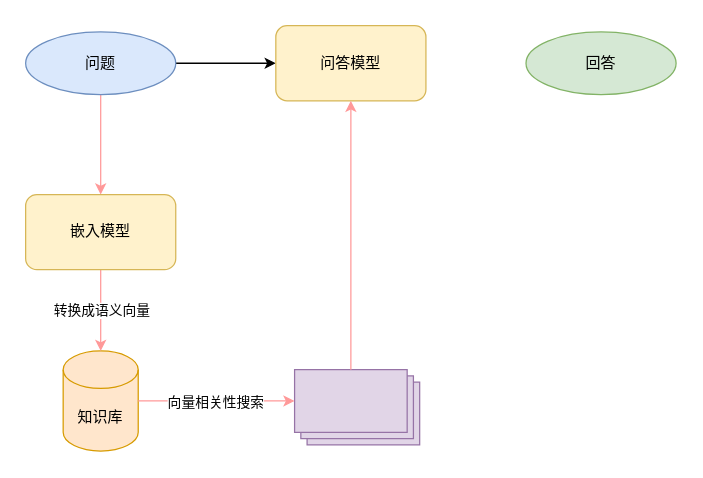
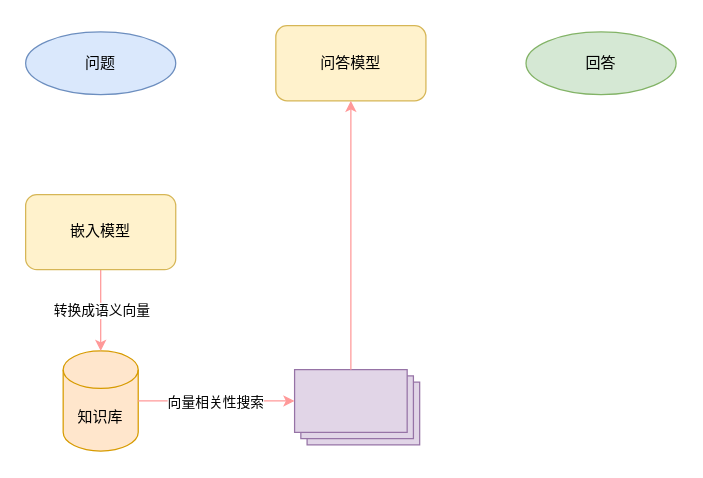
- <mxCell id="2" value="" style="edgeStyle=orthogonalEdgeStyle;rounded=0;orthogonalLoop=1;jettySize=auto;html=1;" edge="1" parent="1" source="4" target="5"><mxGeometry relative="1" as="geometry" /></mxCell>
- <mxCell id="3" value="" style="edgeStyle=orthogonalEdgeStyle;rounded=0;orthogonalLoop=1;jettySize=auto;html=1;strokeColor=#FF9999;" edge="1" parent="1" source="4" target="11"><mxGeometry relative="1" as="geometry" /></mxCell>
